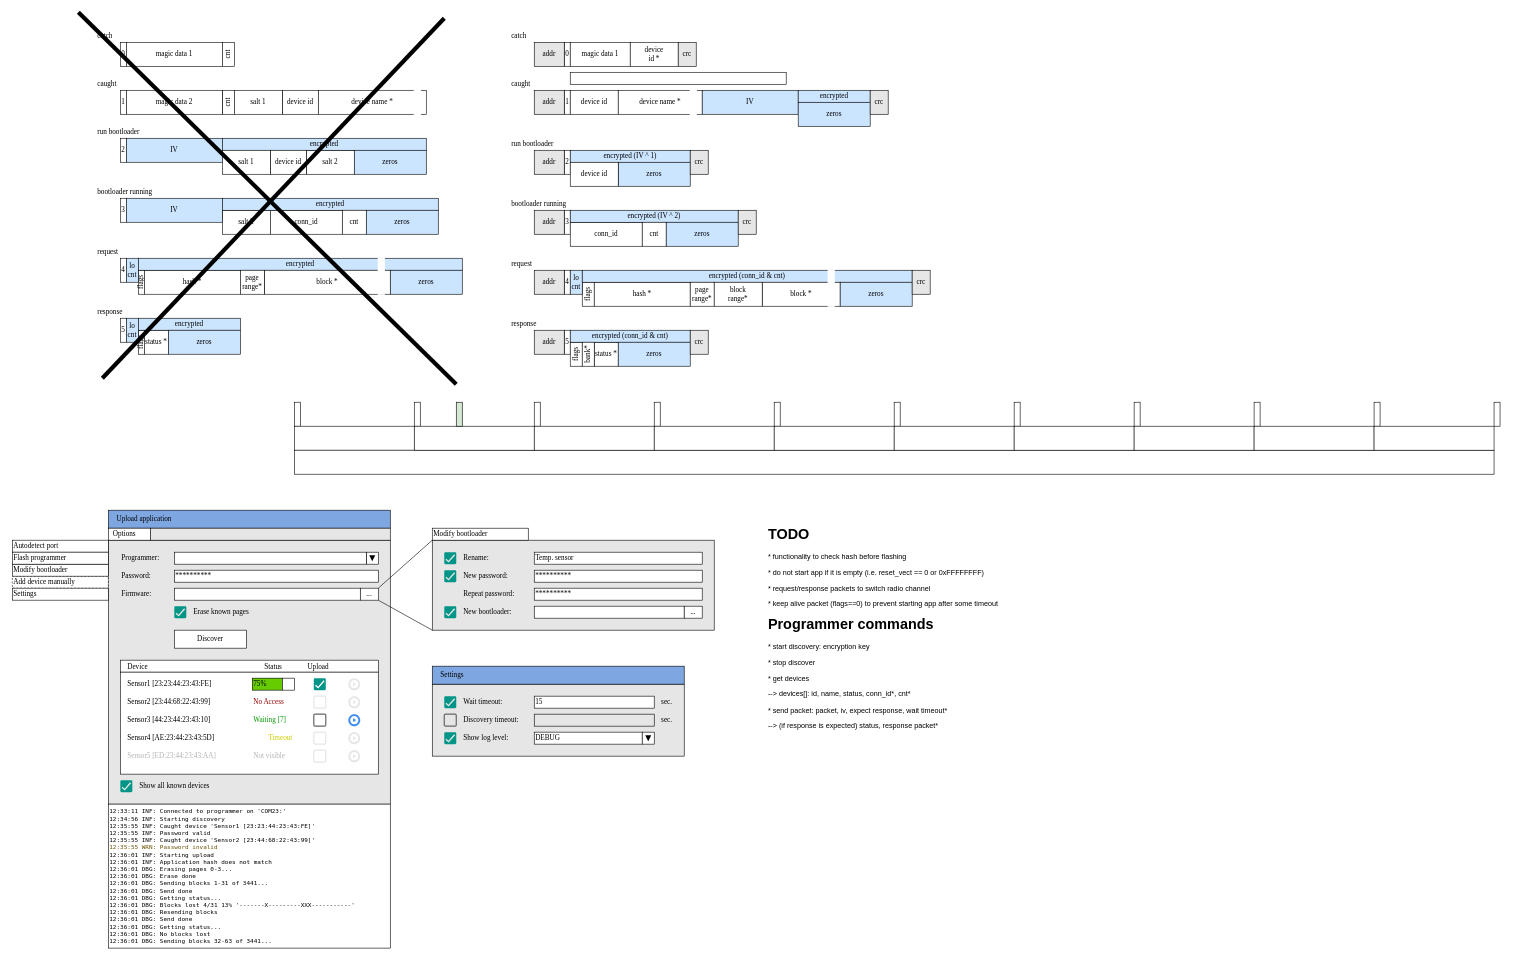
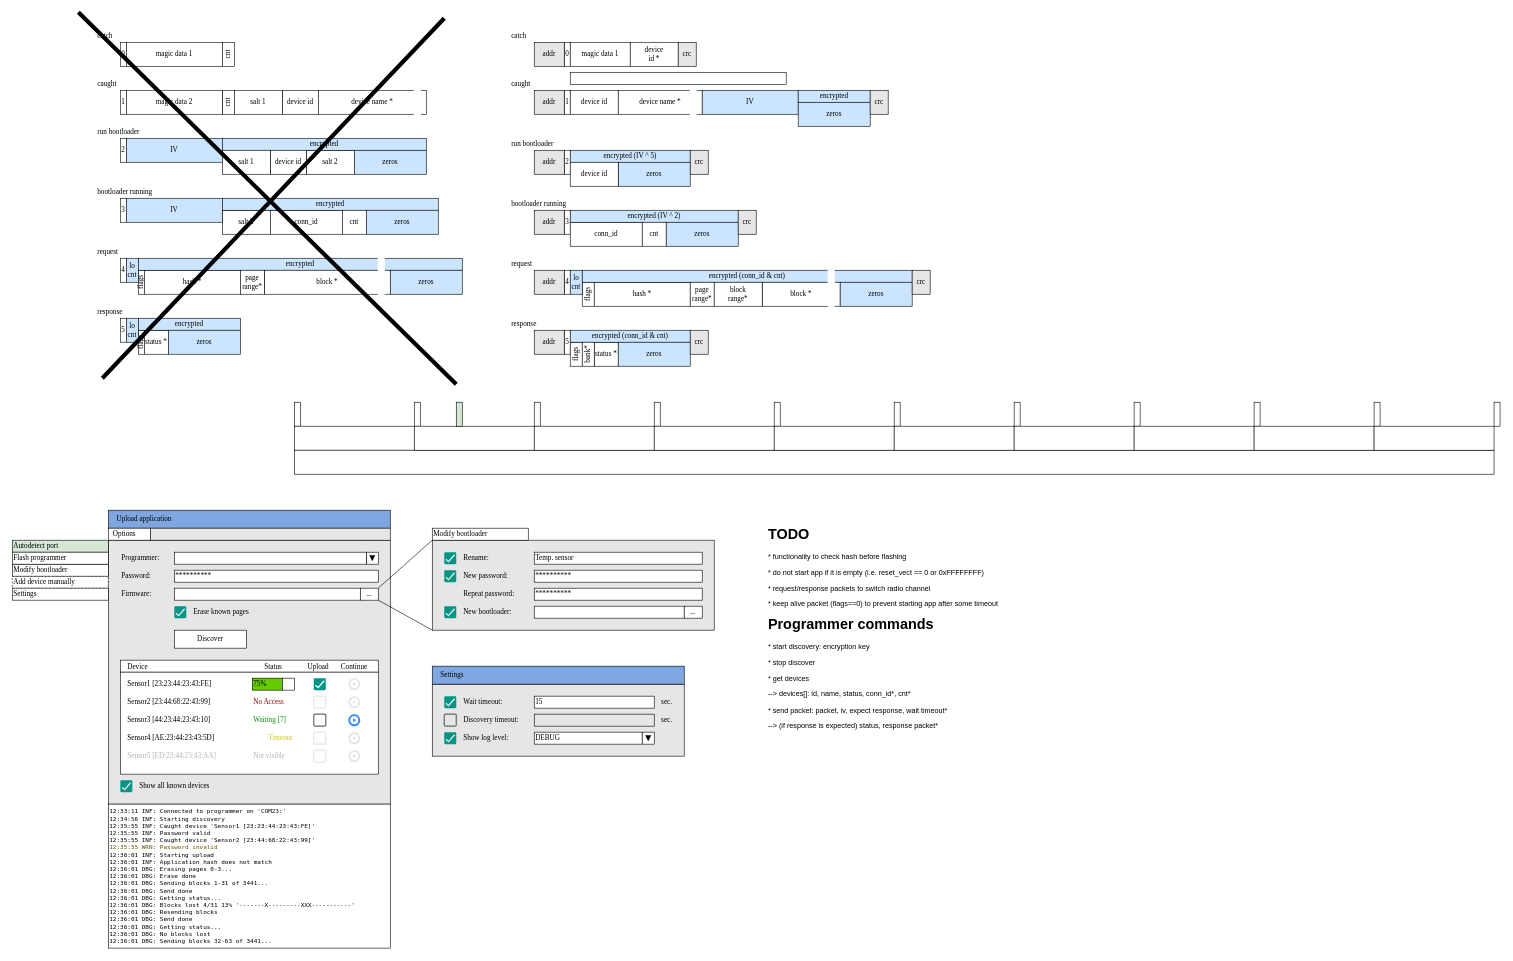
- <mxCell id="59" value="encrypted (IV ^ 1)" style="rounded=0;whiteSpace=wrap;html=1;fillColor=#CCE5FF;fontFamily=sans-serif;" parent="1" vertex="1"><mxGeometry x="950" y="250" width="200" height="20" as="geometry" /></mxCell>
+ <mxCell id="59" value="encrypted (IV ^ 5)" style="rounded=0;whiteSpace=wrap;html=1;fillColor=#CCE5FF;fontFamily=sans-serif;" parent="1" vertex="1"><mxGeometry x="950" y="250" width="200" height="20" as="geometry" /></mxCell>
- <mxCell id="196" value="Autodetect port" style="rounded=0;whiteSpace=wrap;html=1;fillColor=#FFFFFF;fontFamily=sans-serif;align=left;" parent="1" vertex="1"><mxGeometry x="20" y="900" width="160" height="20" as="geometry" /></mxCell>
+ <mxCell id="196" value="Autodetect port" style="rounded=0;whiteSpace=wrap;html=1;fillColor=#d5e8d4;fontFamily=sans-serif;align=left;" parent="1" vertex="1"><mxGeometry x="20" y="900" width="160" height="20" as="geometry" /></mxCell>
+ <mxCell id="150" value="Continue" style="text;html=1;strokeColor=none;fillColor=none;align=center;verticalAlign=bottom;whiteSpace=wrap;rounded=0;fontFamily=sans-serif;" parent="1" vertex="1"><mxGeometry x="560" y="1100" width="60" height="20" as="geometry" /></mxCell>
